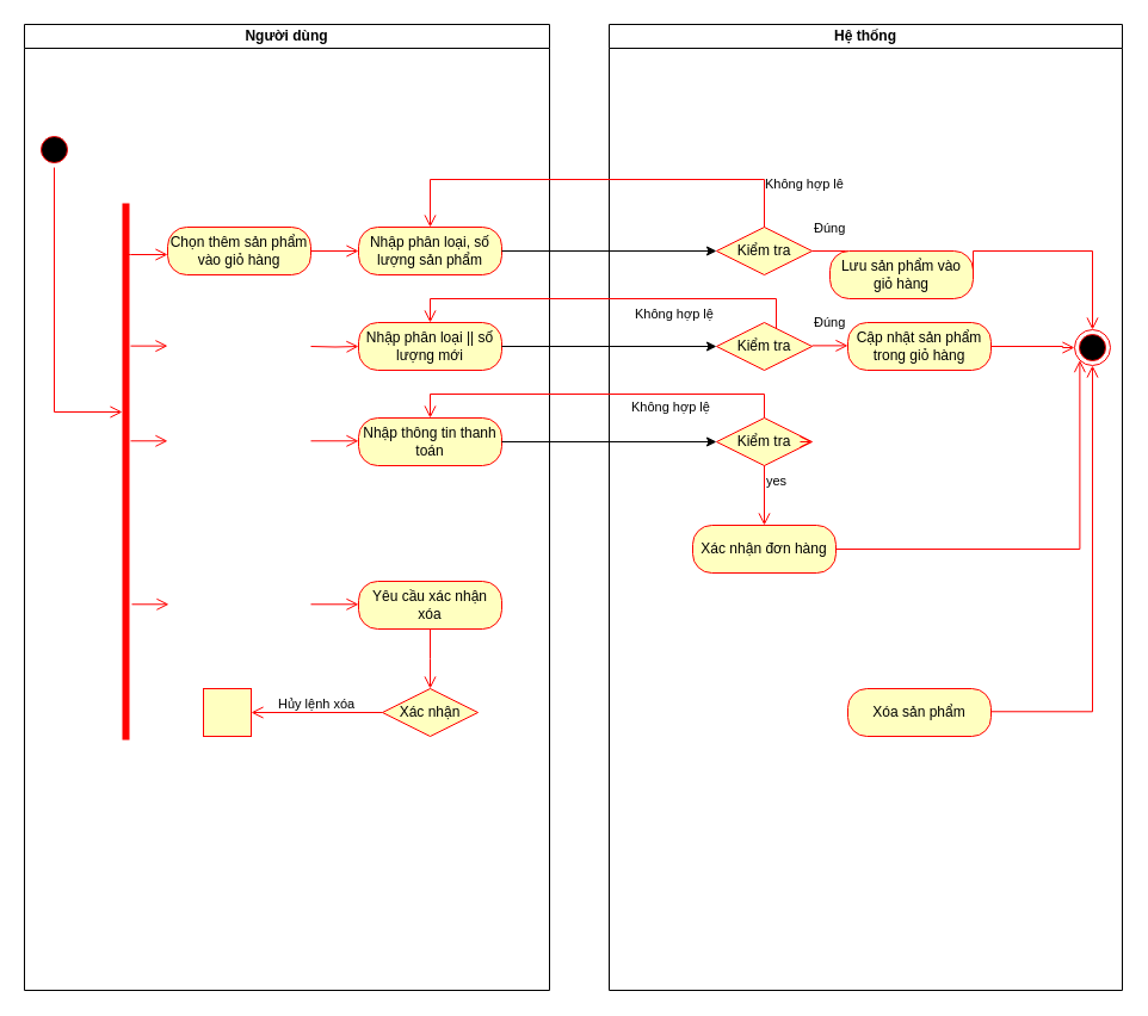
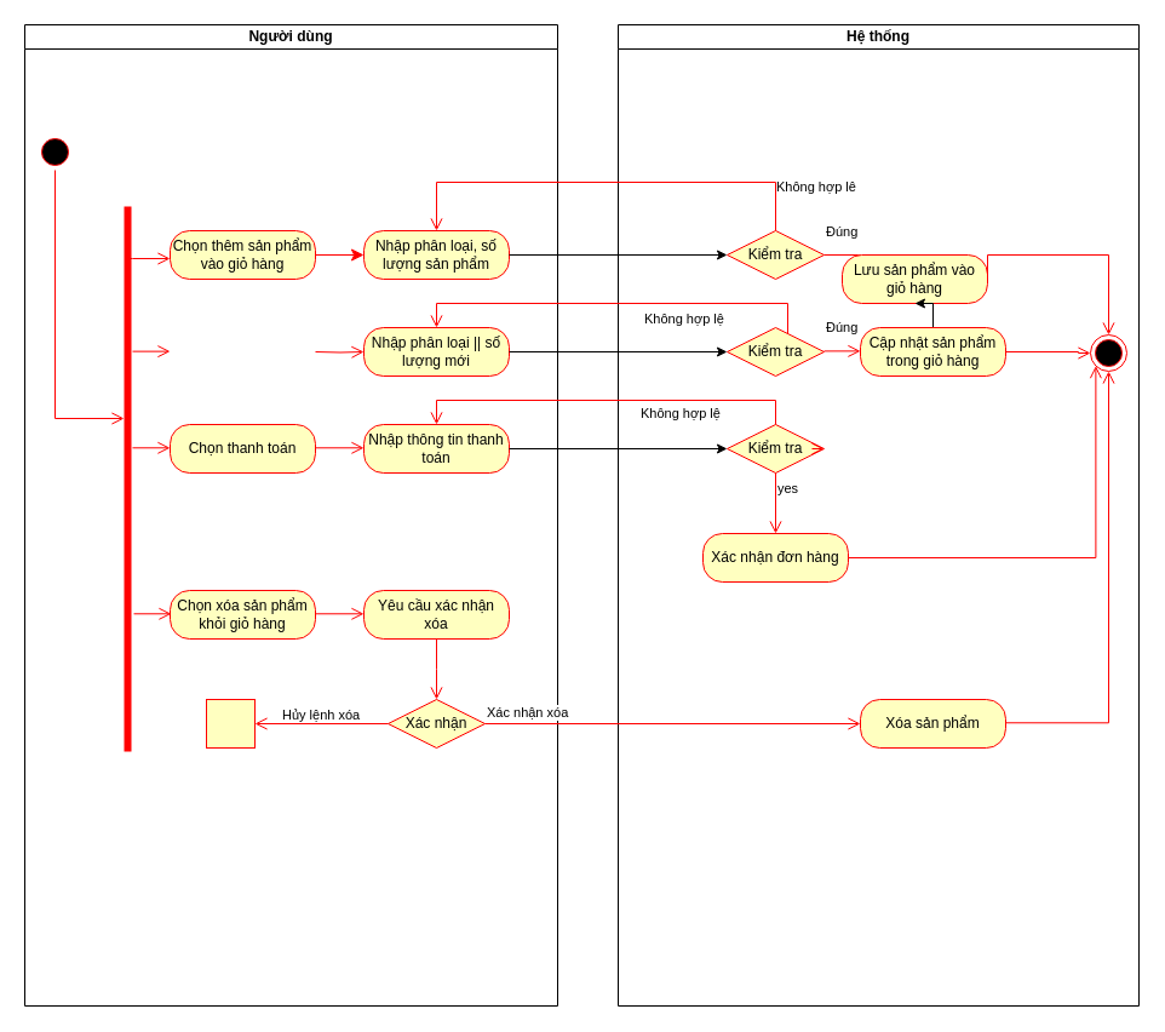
- <mxCell id="10" value="" style="edgeStyle=orthogonalEdgeStyle;html=1;verticalAlign=bottom;endArrow=open;endSize=8;strokeColor=#ff0000;rounded=0;exitX=1;exitY=0.5;exitDx=0;exitDy=0;entryX=0;entryY=0.5;entryDx=0;entryDy=0;" parent="2" source="6" target="9" edge="1"><mxGeometry relative="1" as="geometry"><mxPoint x="130" y="203" as="targetPoint" /><mxPoint x="99" y="203" as="sourcePoint" /></mxGeometry></mxCell>
+ <mxCell id="10" value="" style="edgeStyle=orthogonalEdgeStyle;html=1;verticalAlign=bottom;endArrow=classic;endSize=8;strokeColor=#ff0000;rounded=0;exitX=1;exitY=0.5;exitDx=0;exitDy=0;entryX=0;entryY=0.5;entryDx=0;entryDy=0;" parent="2" source="6" target="9" edge="1"><mxGeometry relative="1" as="geometry"><mxPoint x="130" y="203" as="targetPoint" /><mxPoint x="99" y="203" as="sourcePoint" /></mxGeometry></mxCell>
+ <mxCell id="36" value="" style="edgeStyle=orthogonalEdgeStyle;rounded=0;orthogonalLoop=1;jettySize=auto;html=1;" edge="1" parent="25" source="37" target="29"><mxGeometry relative="1" as="geometry" /></mxCell>
+ <mxCell id="16" value="Chọn thanh toán" style="rounded=1;whiteSpace=wrap;html=1;arcSize=40;fontColor=#000000;fillColor=#ffffc0;strokeColor=#ff0000;" parent="2" vertex="1"><mxGeometry x="120" y="330" width="120" height="40" as="geometry" /></mxCell>
+ <mxCell id="7" value="Chọn xóa sản phẩm khỏi giỏ hàng" style="rounded=1;whiteSpace=wrap;html=1;arcSize=40;fontColor=#000000;fillColor=#ffffc0;strokeColor=#ff0000;" parent="2" vertex="1"><mxGeometry x="120" y="467" width="120" height="40" as="geometry" /></mxCell>
+ <mxCell id="50" value="Xác nhận xóa" style="edgeStyle=orthogonalEdgeStyle;html=1;align=left;verticalAlign=bottom;endArrow=open;endSize=8;strokeColor=#ff0000;rounded=0;entryX=0;entryY=0.5;entryDx=0;entryDy=0;" edge="1" source="22" parent="1" target="31"><mxGeometry x="-1" relative="1" as="geometry"><mxPoint x="680" y="567" as="targetPoint" /></mxGeometry></mxCell>
